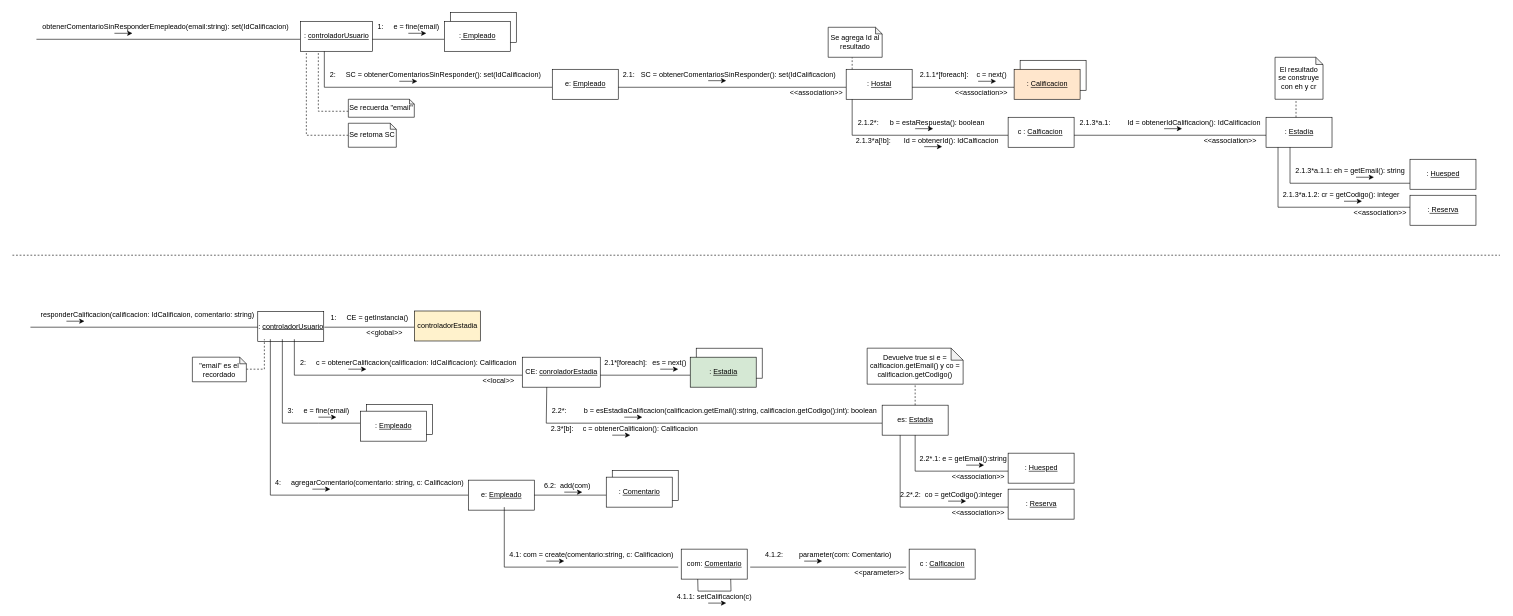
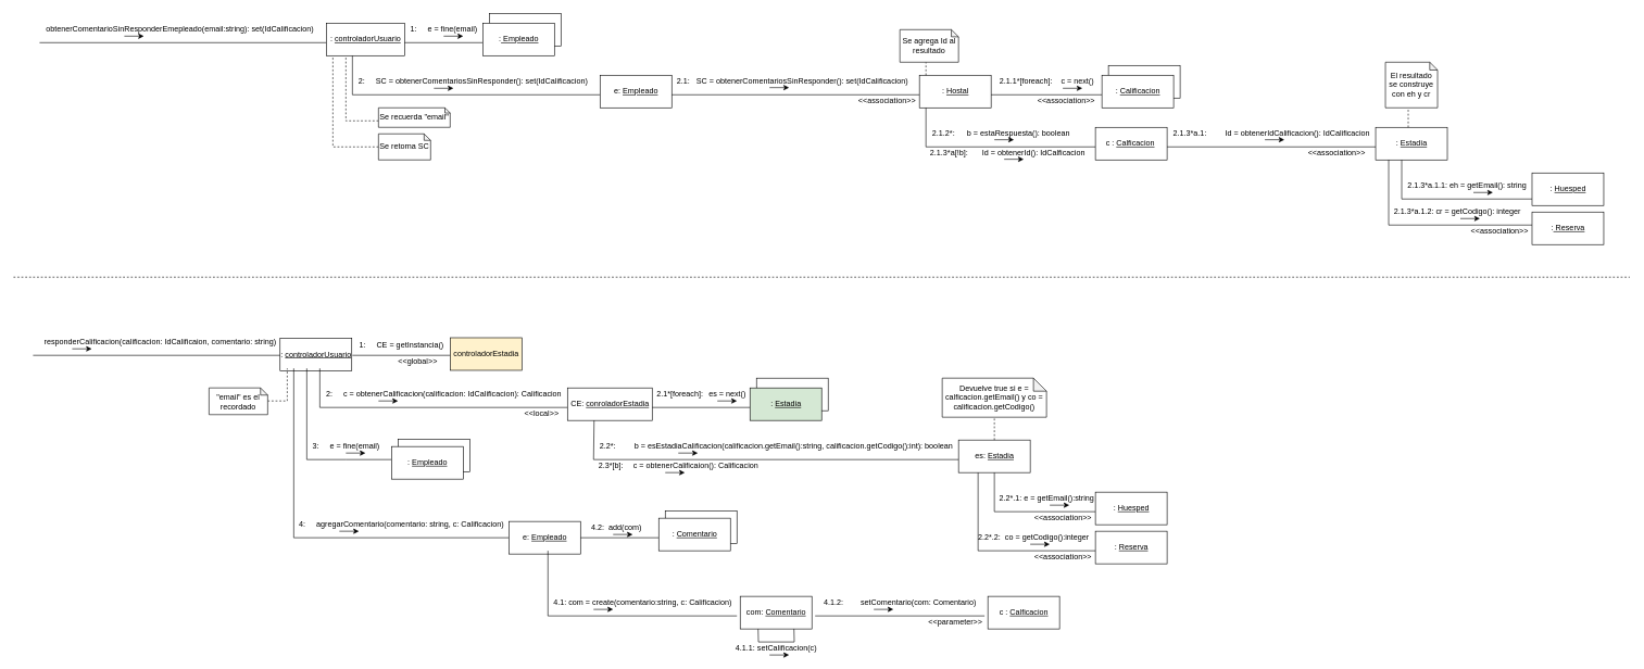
- <mxCell id="25" value=": &lt;u&gt;Calificacion&lt;/u&gt;" style="html=1;fillColor=#ffe6cc;" parent="1" vertex="1"><mxGeometry x="1690" y="115" width="110" height="50" as="geometry" /></mxCell>
+ <mxCell id="25" value=": &lt;u&gt;Calificacion&lt;/u&gt;" style="html=1;" parent="1" vertex="1"><mxGeometry x="1690" y="115" width="110" height="50" as="geometry" /></mxCell>
- <mxCell id="94" value="6.2:&lt;span style=&quot;white-space: pre;&quot;&gt;&#09;&lt;/span&gt;add(com)" style="text;html=1;align=center;verticalAlign=middle;resizable=0;points=[];autosize=1;strokeColor=none;fillColor=none;" parent="1" vertex="1"><mxGeometry x="900" y="800" width="90" height="20" as="geometry" /></mxCell>
+ <mxCell id="94" value="4.2:&lt;span style=&quot;white-space: pre;&quot;&gt;&#09;&lt;/span&gt;add(com)" style="text;html=1;align=center;verticalAlign=middle;resizable=0;points=[];autosize=1;strokeColor=none;fillColor=none;" parent="1" vertex="1"><mxGeometry x="900" y="800" width="90" height="20" as="geometry" /></mxCell>
- <mxCell id="102" value="4.1.2:&lt;span style=&quot;white-space: pre;&quot;&gt;&#09;&lt;/span&gt;&lt;span style=&quot;&quot;&gt;&#09;&lt;/span&gt;parameter(com: Comentario)" style="text;html=1;align=center;verticalAlign=middle;resizable=0;points=[];autosize=1;strokeColor=none;fillColor=none;" parent="1" vertex="1"><mxGeometry x="1255" y="915" width="250" height="20" as="geometry" /></mxCell>
+ <mxCell id="102" value="4.1.2:&lt;span style=&quot;white-space: pre;&quot;&gt;&#09;&lt;/span&gt;&lt;span style=&quot;&quot;&gt;&#09;&lt;/span&gt;setComentario(com: Comentario)" style="text;html=1;align=center;verticalAlign=middle;resizable=0;points=[];autosize=1;strokeColor=none;fillColor=none;" parent="1" vertex="1"><mxGeometry x="1255" y="915" width="250" height="20" as="geometry" /></mxCell>
